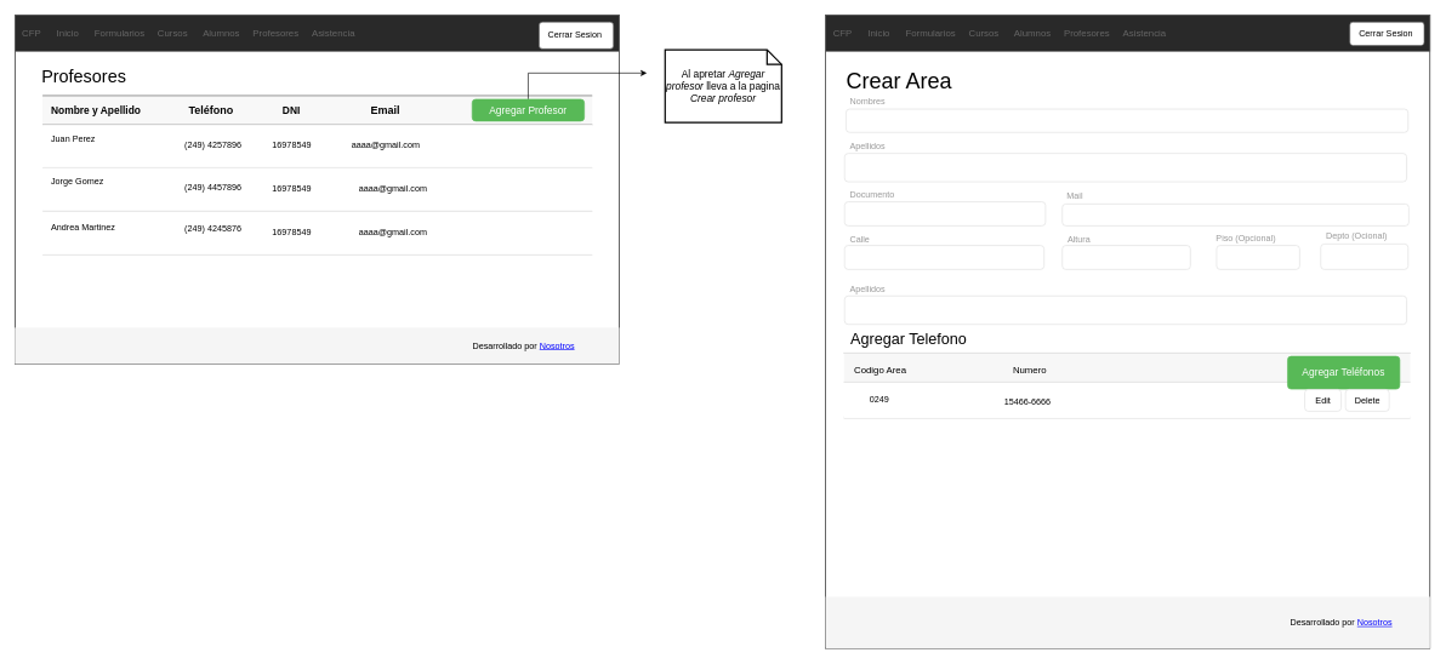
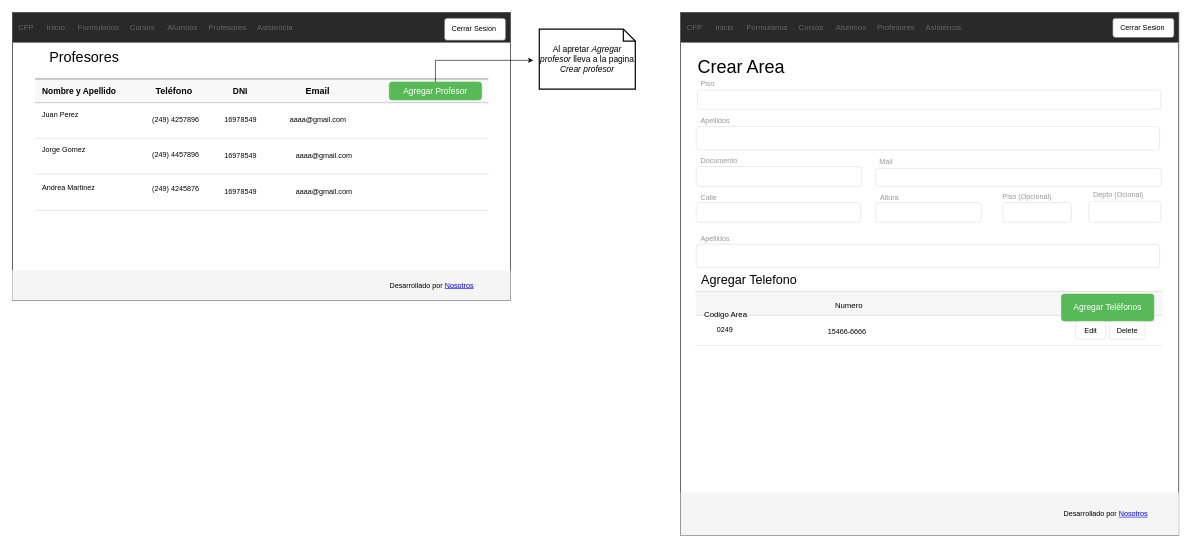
- <mxCell id="5" value="&lt;font style=&quot;font-size: 24px&quot;&gt;Profesores&lt;/font&gt;" style="text;html=1;strokeColor=none;fillColor=none;align=center;verticalAlign=middle;whiteSpace=wrap;rounded=0;" parent="2" vertex="1"><mxGeometry x="30" y="61.5" width="130" height="49.143" as="geometry" /></mxCell>
+ <mxCell id="5" value="&lt;font style=&quot;font-size: 24px&quot;&gt;Profesores&lt;/font&gt;" style="text;html=1;strokeColor=none;fillColor=none;align=center;verticalAlign=middle;whiteSpace=wrap;rounded=0;" parent="2" vertex="1"><mxGeometry x="55" y="51.5" width="130" height="49.143" as="geometry" /></mxCell>
- <mxCell id="32" value="Al apretar &lt;i&gt;Agregar profesor&lt;/i&gt; lleva a la pagina &lt;i&gt;Crear profesor&lt;/i&gt;" style="shape=note;strokeWidth=2;fontSize=14;size=20;whiteSpace=wrap;html=1;" parent="1" vertex="1"><mxGeometry x="913" y="68" width="160" height="100" as="geometry" /></mxCell>
+ <mxCell id="32" value="Al apretar &lt;i&gt;Agregar profesor&lt;/i&gt; lleva a la pagina &lt;i&gt;Crear profesor&lt;/i&gt;" style="shape=note;strokeWidth=2;fontSize=14;size=20;whiteSpace=wrap;html=1;" parent="1" vertex="1"><mxGeometry x="898" y="48" width="160" height="100" as="geometry" /></mxCell>
- <mxCell id="41" value="Nombres" style="html=1;shadow=0;dashed=0;shape=mxgraph.bootstrap.rect;strokeColor=none;fillColor=none;fontColor=#999999;align=left;spacingLeft=5;whiteSpace=wrap;rounded=0;" vertex="1" parent="33"><mxGeometry x="26" y="109" width="65" height="21" as="geometry" /></mxCell>
+ <mxCell id="41" value="Piso" style="html=1;shadow=0;dashed=0;shape=mxgraph.bootstrap.rect;strokeColor=none;fillColor=none;fontColor=#999999;align=left;spacingLeft=5;whiteSpace=wrap;rounded=0;" vertex="1" parent="33"><mxGeometry x="26" y="109" width="65" height="21" as="geometry" /></mxCell>
- <mxCell id="60" value="Codigo Area" style="html=1;shadow=0;dashed=0;shape=mxgraph.bootstrap.rect;strokeColor=none;fillColor=none;fontColor=#000000;align=left;spacingLeft=5;whiteSpace=wrap;rounded=0;fontSize=13;" vertex="1" parent="56"><mxGeometry x="7" y="13.167" width="83" height="20" as="geometry" /></mxCell>
+ <mxCell id="60" value="Codigo Area" style="html=1;shadow=0;dashed=0;shape=mxgraph.bootstrap.rect;strokeColor=none;fillColor=none;fontColor=#000000;align=left;spacingLeft=5;whiteSpace=wrap;rounded=0;fontSize=13;" vertex="1" parent="56"><mxGeometry x="7" y="28.167" width="83" height="20" as="geometry" /></mxCell>
